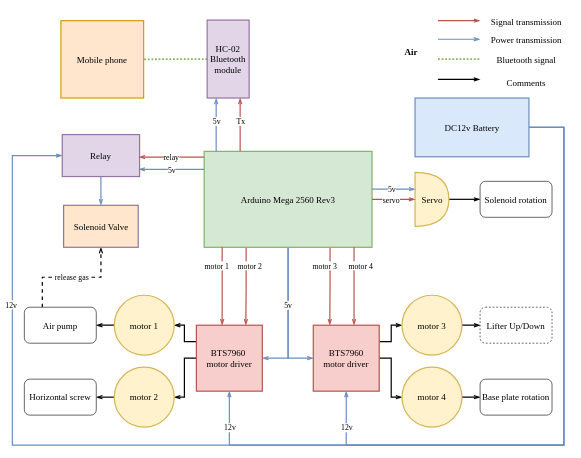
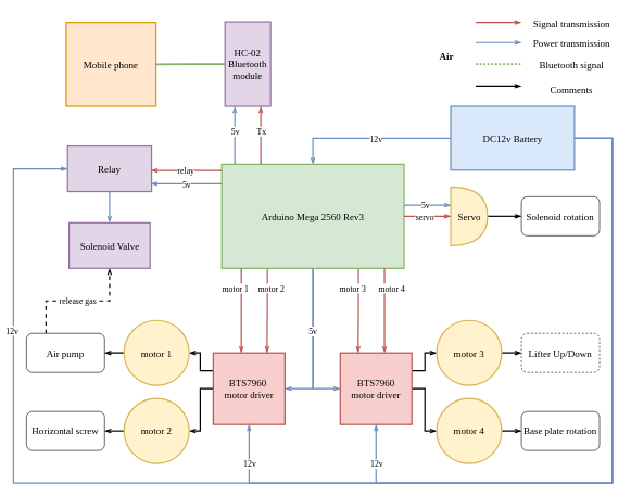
- <mxCell id="41" value="" style="edgeStyle=orthogonalEdgeStyle;rounded=0;orthogonalLoop=1;jettySize=auto;html=1;dashed=1;dashPattern=1 1;endArrow=none;endFill=0;fillColor=#d5e8d4;strokeColor=#82b366;strokeWidth=3;spacing=1;" edge="1" parent="1" source="42" target="47"><mxGeometry relative="1" as="geometry" /></mxCell>
+ <mxCell id="41" value="" style="edgeStyle=orthogonalEdgeStyle;rounded=0;orthogonalLoop=1;jettySize=auto;html=1;dashed=0;dashPattern=1 1;endArrow=none;endFill=0;fillColor=#d5e8d4;strokeColor=#82b366;strokeWidth=3;spacing=1;" edge="1" parent="1" source="42" target="47"><mxGeometry relative="1" as="geometry" /></mxCell>
+ <mxCell id="57" style="edgeStyle=orthogonalEdgeStyle;rounded=0;orthogonalLoop=1;jettySize=auto;html=1;exitX=0;exitY=0.5;exitDx=0;exitDy=0;entryX=0.5;entryY=0;entryDx=0;entryDy=0;fillColor=#dae8fc;strokeColor=#6c8ebf;strokeWidth=2;spacing=1;endArrow=openThin;endFill=0;" edge="1" parent="1" source="59" target="9"><mxGeometry relative="1" as="geometry" /></mxCell>
+ <mxCell id="58" value="12v" style="edgeLabel;html=1;align=center;verticalAlign=middle;resizable=0;points=[];fontSize=13;fontFamily=Times New Roman;spacing=1;" vertex="1" connectable="0" parent="57"><mxGeometry x="-0.398" y="1" relative="1" as="geometry"><mxPoint x="-39" y="-1" as="offset" /></mxGeometry></mxCell>
- <mxCell id="50" value="Solenoid Valve" style="rounded=0;whiteSpace=wrap;html=1;fillColor=#ffe6cc;strokeColor=#9673a6;fontSize=15;fontFamily=Times New Roman;strokeWidth=2;spacing=1;" vertex="1" parent="1"><mxGeometry x="105.5" y="342" width="124.5" height="70" as="geometry" /></mxCell>
+ <mxCell id="50" value="Solenoid Valve" style="rounded=0;whiteSpace=wrap;html=1;fillColor=#e1d5e7;strokeColor=#9673a6;fontSize=15;fontFamily=Times New Roman;strokeWidth=2;spacing=1;" vertex="1" parent="1"><mxGeometry x="105.5" y="342" width="124.5" height="70" as="geometry" /></mxCell>
